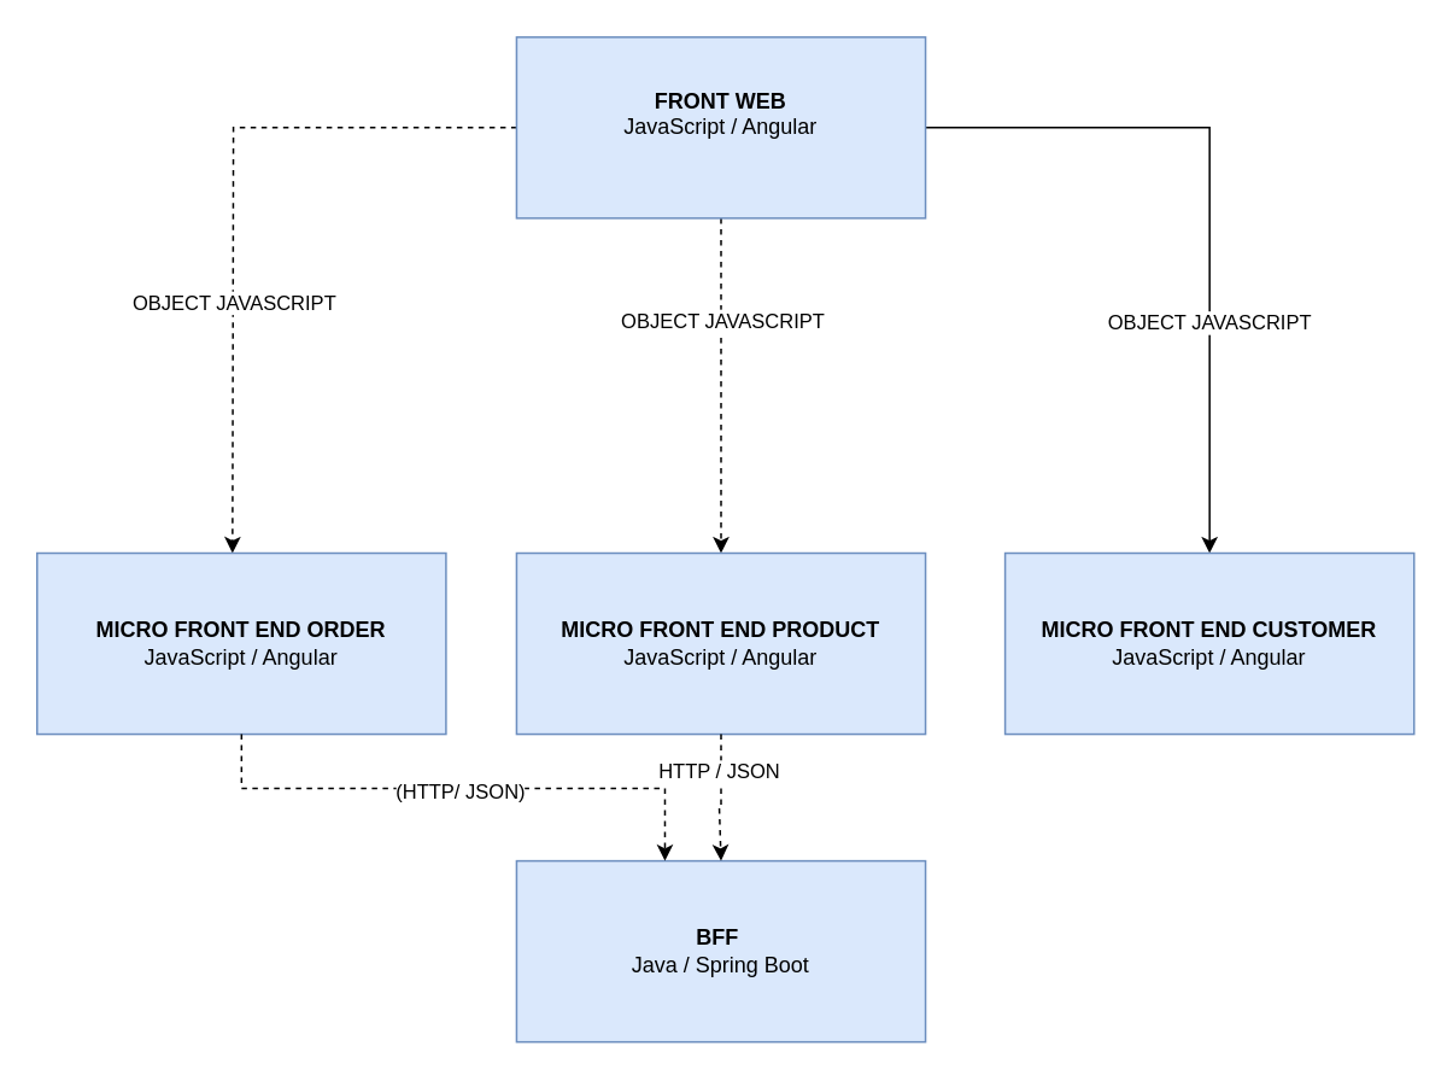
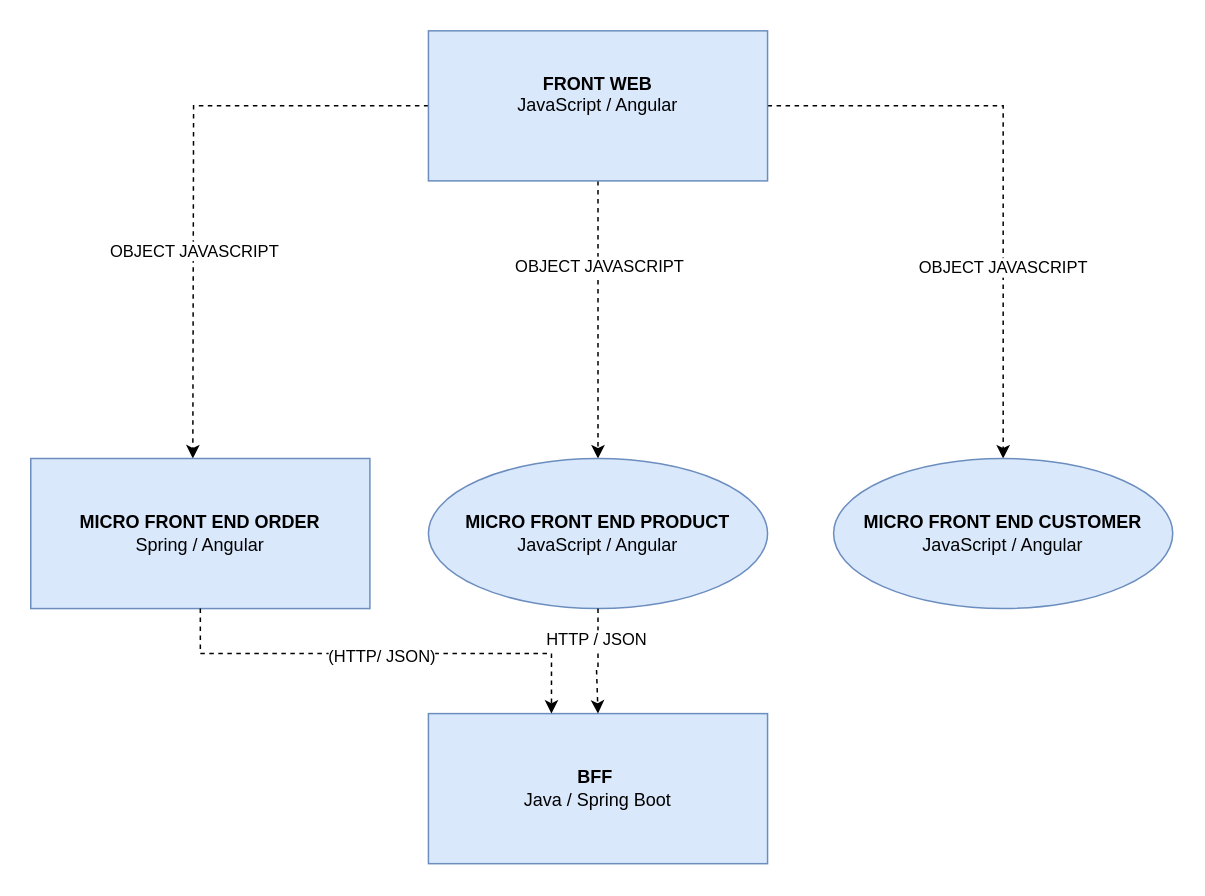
- <mxCell id="2" style="edgeStyle=orthogonalEdgeStyle;rounded=0;orthogonalLoop=1;jettySize=auto;html=1;dashed=0;" edge="1" parent="1" source="8" target="11"><mxGeometry relative="1" as="geometry" /></mxCell>
+ <mxCell id="2" style="edgeStyle=orthogonalEdgeStyle;rounded=0;orthogonalLoop=1;jettySize=auto;html=1;dashed=1;" edge="1" parent="1" source="8" target="11"><mxGeometry relative="1" as="geometry" /></mxCell>
- <mxCell id="9" value="&lt;font style=&quot;font-size: 12px;&quot;&gt;&lt;b&gt;MICRO FRONT END ORDER&lt;/b&gt;&lt;br&gt;JavaScript / Angular&lt;br&gt;&lt;/font&gt;" style="rounded=0;whiteSpace=wrap;html=1;fillColor=#dae8fc;strokeColor=#6c8ebf;" vertex="1" parent="1"><mxGeometry x="20" y="305" width="226" height="100" as="geometry" /></mxCell>
+ <mxCell id="9" value="&lt;font style=&quot;font-size: 12px;&quot;&gt;&lt;b&gt;MICRO FRONT END ORDER&lt;/b&gt;&lt;br&gt;Spring / Angular&lt;br&gt;&lt;/font&gt;" style="rounded=0;whiteSpace=wrap;html=1;fillColor=#dae8fc;strokeColor=#6c8ebf;" vertex="1" parent="1"><mxGeometry x="20" y="305" width="226" height="100" as="geometry" /></mxCell>
- <mxCell id="10" value="&lt;font style=&quot;font-size: 12px;&quot;&gt;&lt;b style=&quot;border-color: var(--border-color);&quot;&gt;MICRO FRONT END PRODUCT&lt;/b&gt;&lt;br style=&quot;border-color: var(--border-color);&quot;&gt;JavaScript / Angular&lt;br&gt;&lt;/font&gt;" style="rounded=0;whiteSpace=wrap;html=1;fillColor=#dae8fc;strokeColor=#6c8ebf;" vertex="1" parent="1"><mxGeometry x="285" y="305" width="226" height="100" as="geometry" /></mxCell>
+ <mxCell id="10" value="&lt;font style=&quot;font-size: 12px;&quot;&gt;&lt;b style=&quot;border-color: var(--border-color);&quot;&gt;MICRO FRONT END PRODUCT&lt;/b&gt;&lt;br style=&quot;border-color: var(--border-color);&quot;&gt;JavaScript / Angular&lt;br&gt;&lt;/font&gt;" style="ellipse;whiteSpace=wrap;html=1;fillColor=#dae8fc;strokeColor=#6c8ebf;" vertex="1" parent="1"><mxGeometry x="285" y="305" width="226" height="100" as="geometry" /></mxCell>
- <mxCell id="11" value="&lt;font style=&quot;font-size: 12px;&quot;&gt;&lt;b style=&quot;border-color: var(--border-color);&quot;&gt;MICRO FRONT END CUSTOMER&lt;/b&gt;&lt;br style=&quot;border-color: var(--border-color);&quot;&gt;JavaScript / Angular&lt;br&gt;&lt;/font&gt;" style="rounded=0;whiteSpace=wrap;html=1;fillColor=#dae8fc;strokeColor=#6c8ebf;" vertex="1" parent="1"><mxGeometry x="555" y="305" width="226" height="100" as="geometry" /></mxCell>
+ <mxCell id="11" value="&lt;font style=&quot;font-size: 12px;&quot;&gt;&lt;b style=&quot;border-color: var(--border-color);&quot;&gt;MICRO FRONT END CUSTOMER&lt;/b&gt;&lt;br style=&quot;border-color: var(--border-color);&quot;&gt;JavaScript / Angular&lt;br&gt;&lt;/font&gt;" style="ellipse;whiteSpace=wrap;html=1;fillColor=#dae8fc;strokeColor=#6c8ebf;" vertex="1" parent="1"><mxGeometry x="555" y="305" width="226" height="100" as="geometry" /></mxCell>
